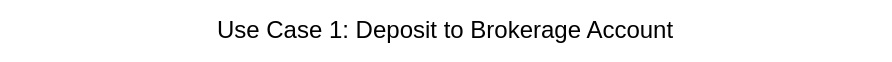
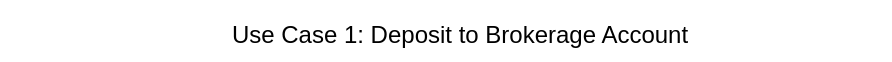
- <mxCell id="2" value="Use Case 1: Deposit to Brokerage Account" style="text;html=1;strokeColor=none;fillColor=none;align=center;verticalAlign=middle;whiteSpace=wrap;rounded=0;fontSize=24;" vertex="1" parent="1"><mxGeometry y="20" width="850" height="20" as="geometry" x="20" /></mxCell>
+ <mxCell id="2" value="Use Case 1: Deposit to Brokerage Account" style="text;html=1;strokeColor=none;fillColor=none;align=center;verticalAlign=middle;whiteSpace=wrap;rounded=0;fontSize=24;" vertex="1" parent="1"><mxGeometry x="35" y="25" width="850" height="20" as="geometry" /></mxCell>
